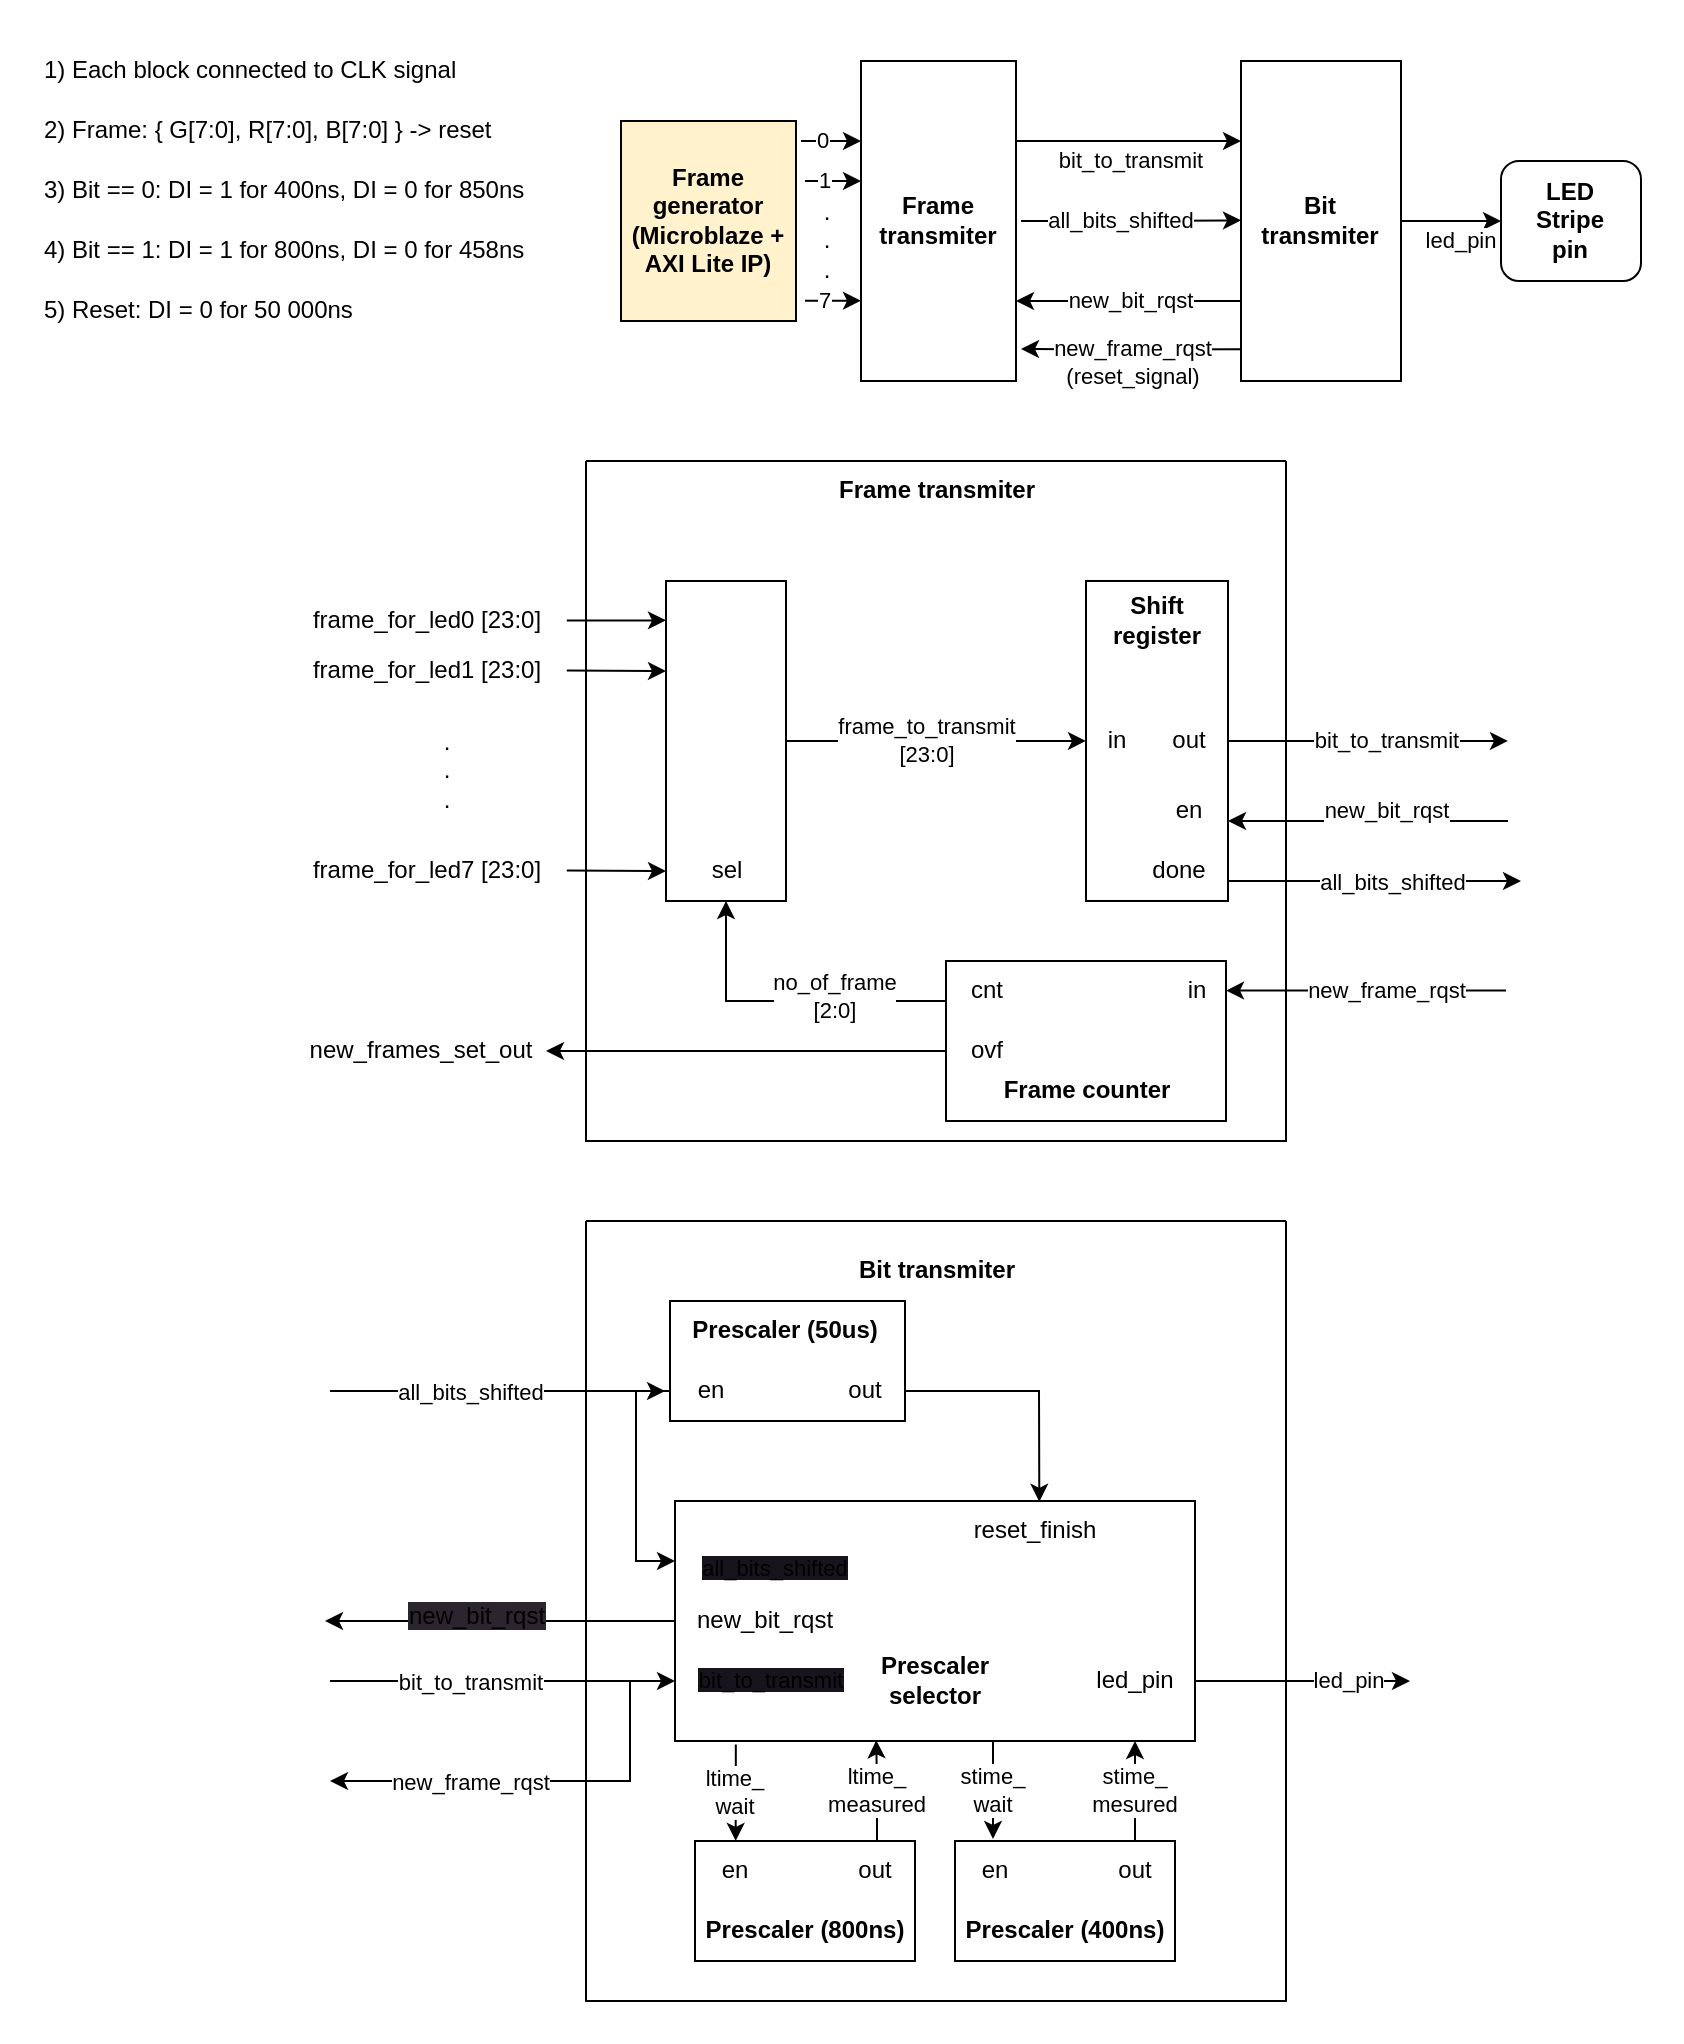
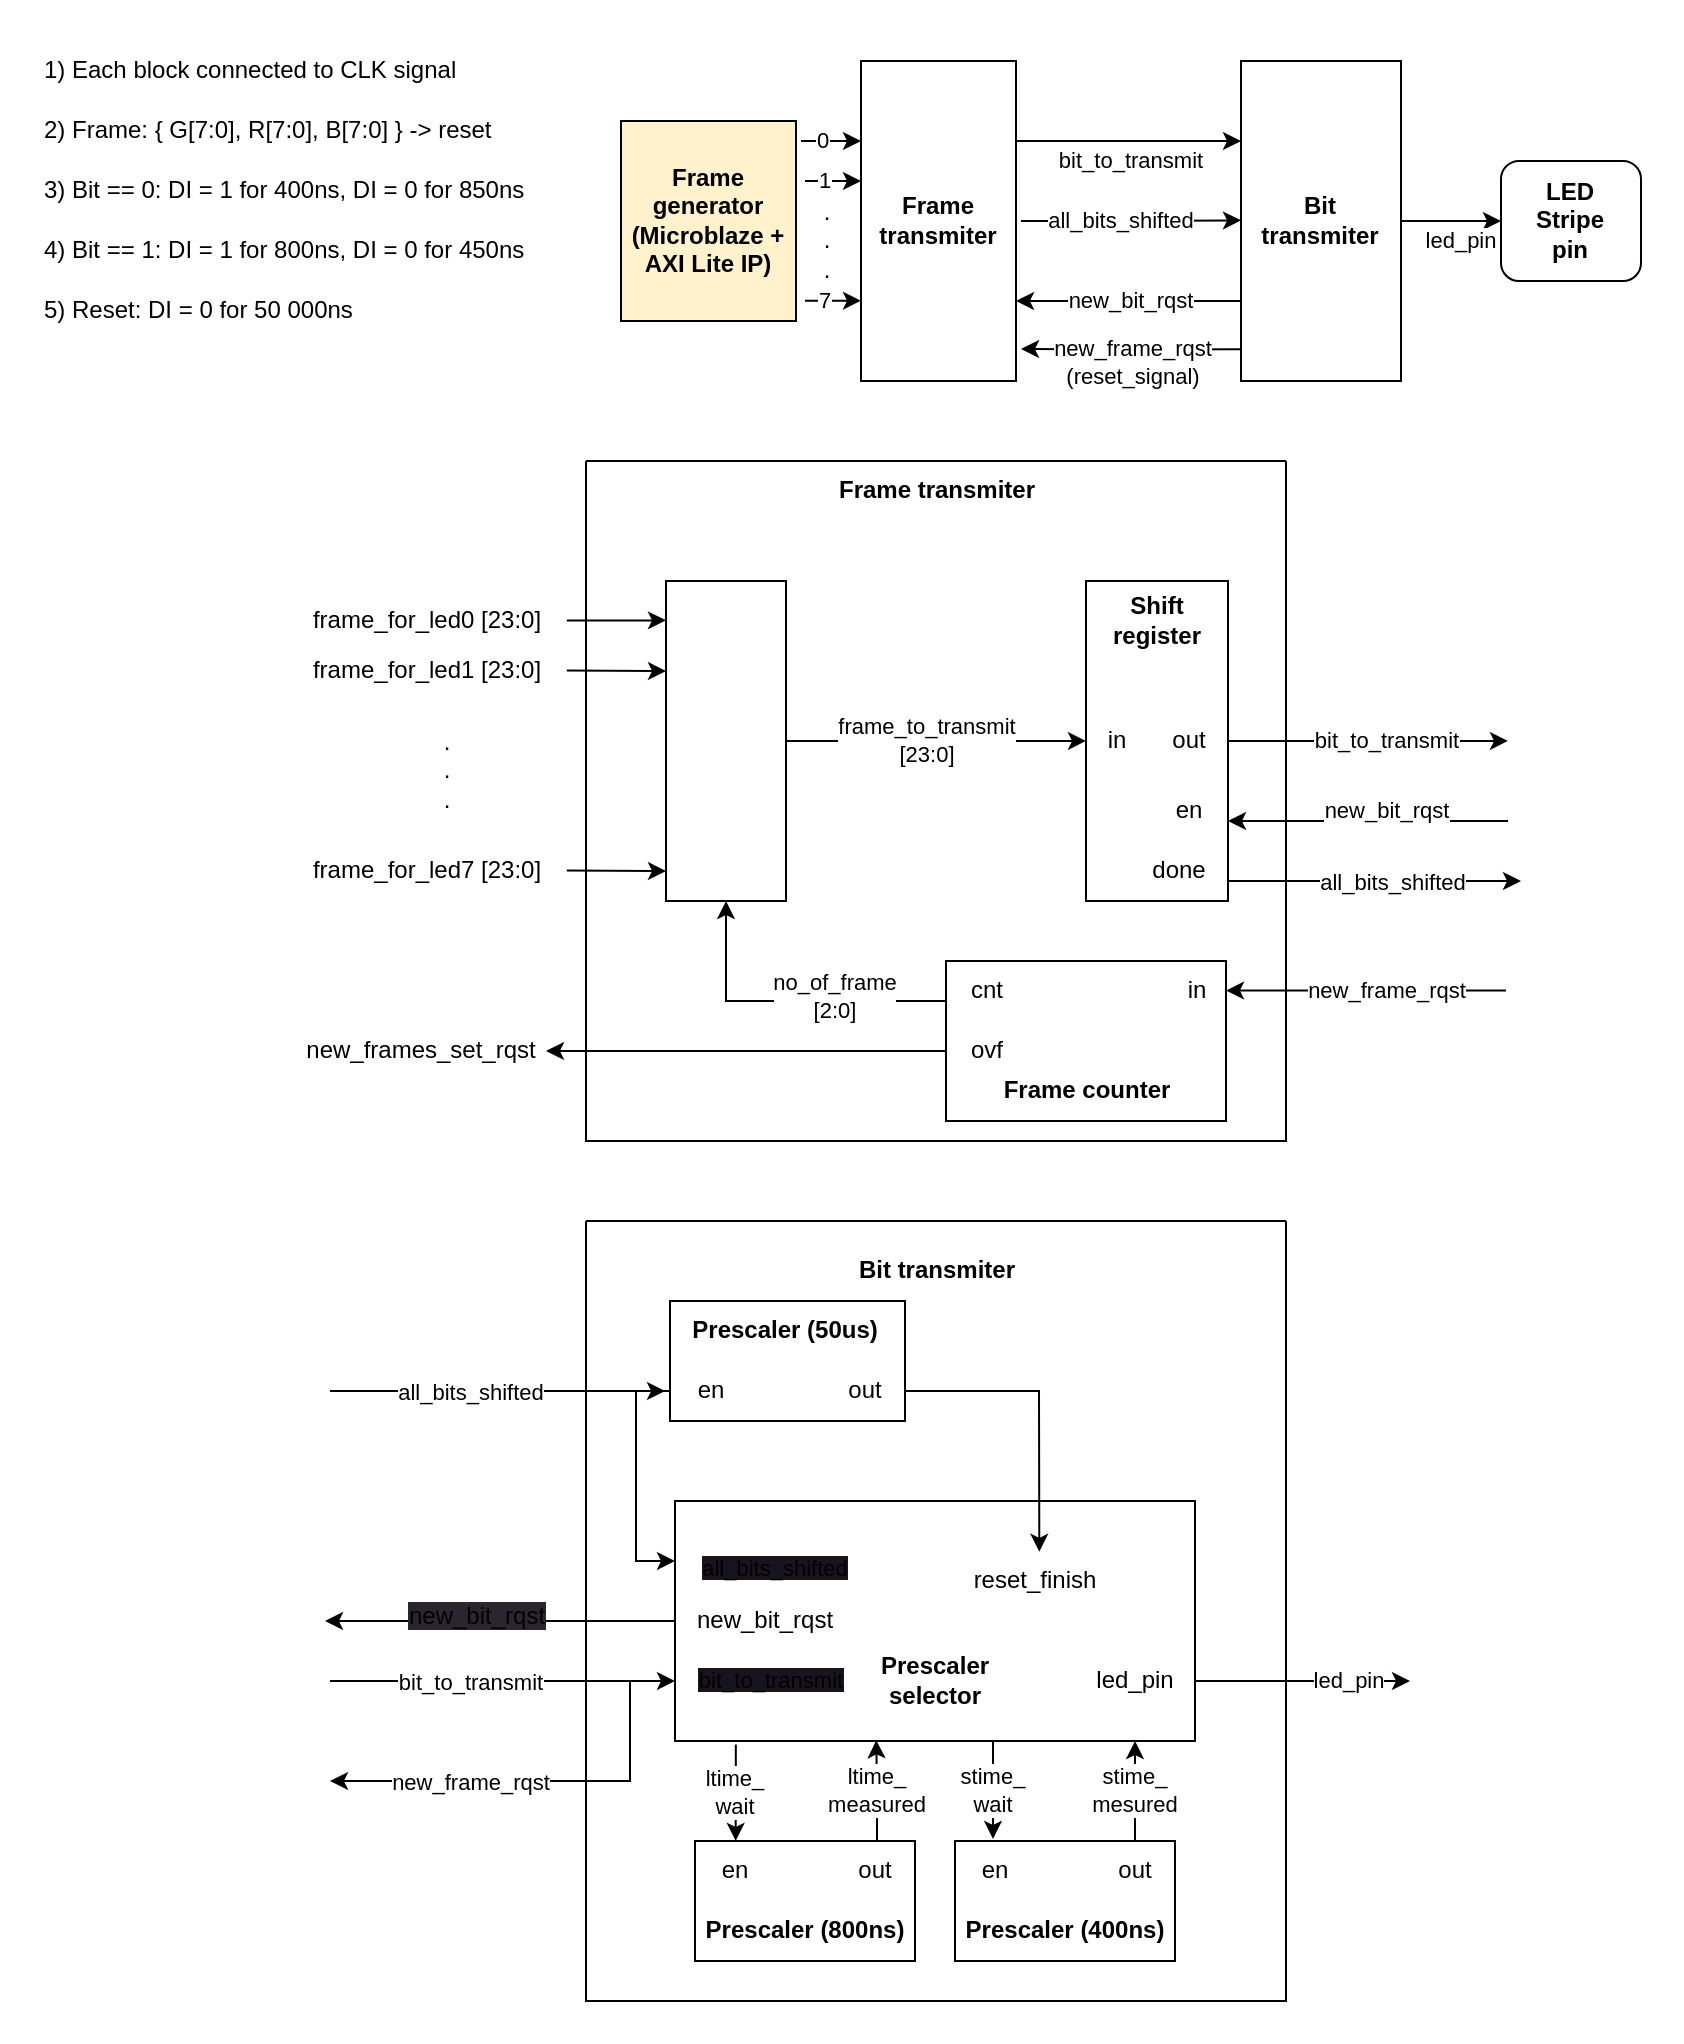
- <mxCell id="12" value="4) Bit == 1: DI = 1 for 800ns, DI = 0 for 458ns" style="text;html=1;align=left;verticalAlign=middle;resizable=0;points=[];autosize=1;strokeColor=none;fillColor=none;" parent="1" vertex="1"><mxGeometry y="110" width="260" height="30" as="geometry" x="20" /></mxCell>
+ <mxCell id="12" value="4) Bit == 1: DI = 1 for 800ns, DI = 0 for 450ns" style="text;html=1;align=left;verticalAlign=middle;resizable=0;points=[];autosize=1;strokeColor=none;fillColor=none;" parent="1" vertex="1"><mxGeometry y="110" width="260" height="30" as="geometry" x="20" /></mxCell>
- <mxCell id="33" value="sel" style="text;html=1;align=center;verticalAlign=middle;resizable=0;points=[];autosize=1;strokeColor=none;fillColor=none;" parent="16" vertex="1"><mxGeometry x="50" y="190" width="40" height="30" as="geometry" /></mxCell>
- <mxCell id="90" value="new_frames_set_out" style="text;html=1;align=center;verticalAlign=middle;resizable=0;points=[];autosize=1;strokeColor=none;fillColor=none;" parent="1" vertex="1"><mxGeometry x="140" y="510" width="140" height="30" as="geometry" /></mxCell>
+ <mxCell id="90" value="new_frames_set_rqst" style="text;html=1;align=center;verticalAlign=middle;resizable=0;points=[];autosize=1;strokeColor=none;fillColor=none;" parent="1" vertex="1"><mxGeometry x="140" y="510" width="140" height="30" as="geometry" /></mxCell>
- <mxCell id="84" value="reset_finish" style="text;html=1;align=center;verticalAlign=middle;resizable=0;points=[];autosize=1;strokeColor=none;fillColor=none;" vertex="1" parent="55"><mxGeometry x="184.5" y="140" width="80" height="30" as="geometry" /></mxCell>
+ <mxCell id="84" value="reset_finish" style="text;html=1;align=center;verticalAlign=middle;resizable=0;points=[];autosize=1;strokeColor=none;fillColor=none;" vertex="1" parent="55"><mxGeometry x="184.5" y="165" width="80" height="30" as="geometry" /></mxCell>
